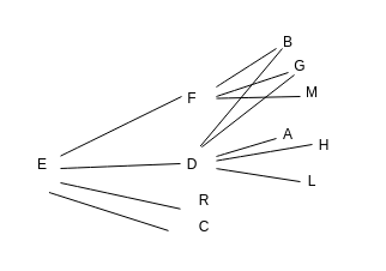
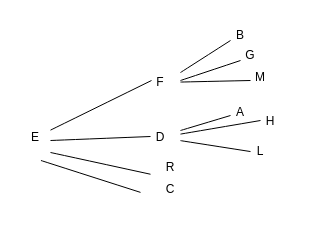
- <mxCell id="24" value="" style="endArrow=none;html=1;rounded=0;exitX=0.666;exitY=-0.016;exitDx=0;exitDy=0;exitPerimeter=0;entryX=0.25;entryY=0;entryDx=0;entryDy=0;" edge="1" parent="1" source="6" target="16"><mxGeometry width="50" height="50" relative="1" as="geometry"><mxPoint x="290" y="110" as="sourcePoint" /><mxPoint x="340" y="60" as="targetPoint" /></mxGeometry></mxCell>
- <mxCell id="25" value="" style="endArrow=none;html=1;rounded=0;exitX=0.698;exitY=0.003;exitDx=0;exitDy=0;exitPerimeter=0;entryX=0.25;entryY=0;entryDx=0;entryDy=0;" edge="1" parent="1" source="6" target="17"><mxGeometry width="50" height="50" relative="1" as="geometry"><mxPoint x="190" y="132" as="sourcePoint" /><mxPoint x="245" y="50" as="targetPoint" /></mxGeometry></mxCell>
